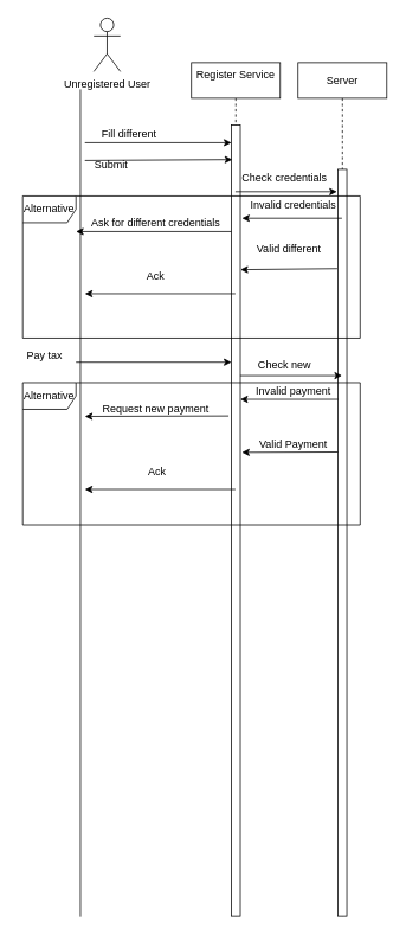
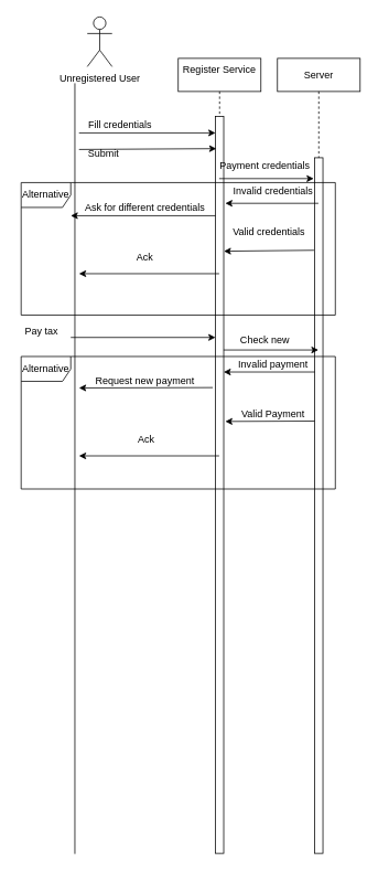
- <mxCell id="13" value="Fill different" style="text;html=1;strokeColor=none;fillColor=none;align=center;verticalAlign=middle;whiteSpace=wrap;rounded=0;" vertex="1" parent="1"><mxGeometry x="85" y="140" width="120" height="20" as="geometry" /></mxCell>
+ <mxCell id="13" value="Fill credentials" style="text;html=1;strokeColor=none;fillColor=none;align=center;verticalAlign=middle;whiteSpace=wrap;rounded=0;" vertex="1" parent="1"><mxGeometry x="85" y="140" width="120" height="20" as="geometry" /></mxCell>
- <mxCell id="21" value="Check credentials" style="text;html=1;strokeColor=none;fillColor=none;align=center;verticalAlign=middle;whiteSpace=wrap;rounded=0;" vertex="1" parent="1"><mxGeometry x="225" y="190" width="190" height="20" as="geometry" /></mxCell>
+ <mxCell id="21" value="Payment credentials" style="text;html=1;strokeColor=none;fillColor=none;align=center;verticalAlign=middle;whiteSpace=wrap;rounded=0;" vertex="1" parent="1"><mxGeometry x="225" y="190" width="190" height="20" as="geometry" /></mxCell>
- <mxCell id="27" value="Valid different" style="text;html=1;strokeColor=none;fillColor=none;align=center;verticalAlign=middle;whiteSpace=wrap;rounded=0;" vertex="1" parent="1"><mxGeometry x="275" y="270" width="100" height="20" as="geometry" /></mxCell>
+ <mxCell id="27" value="Valid credentials" style="text;html=1;strokeColor=none;fillColor=none;align=center;verticalAlign=middle;whiteSpace=wrap;rounded=0;" vertex="1" parent="1"><mxGeometry x="275" y="270" width="100" height="20" as="geometry" /></mxCell>
